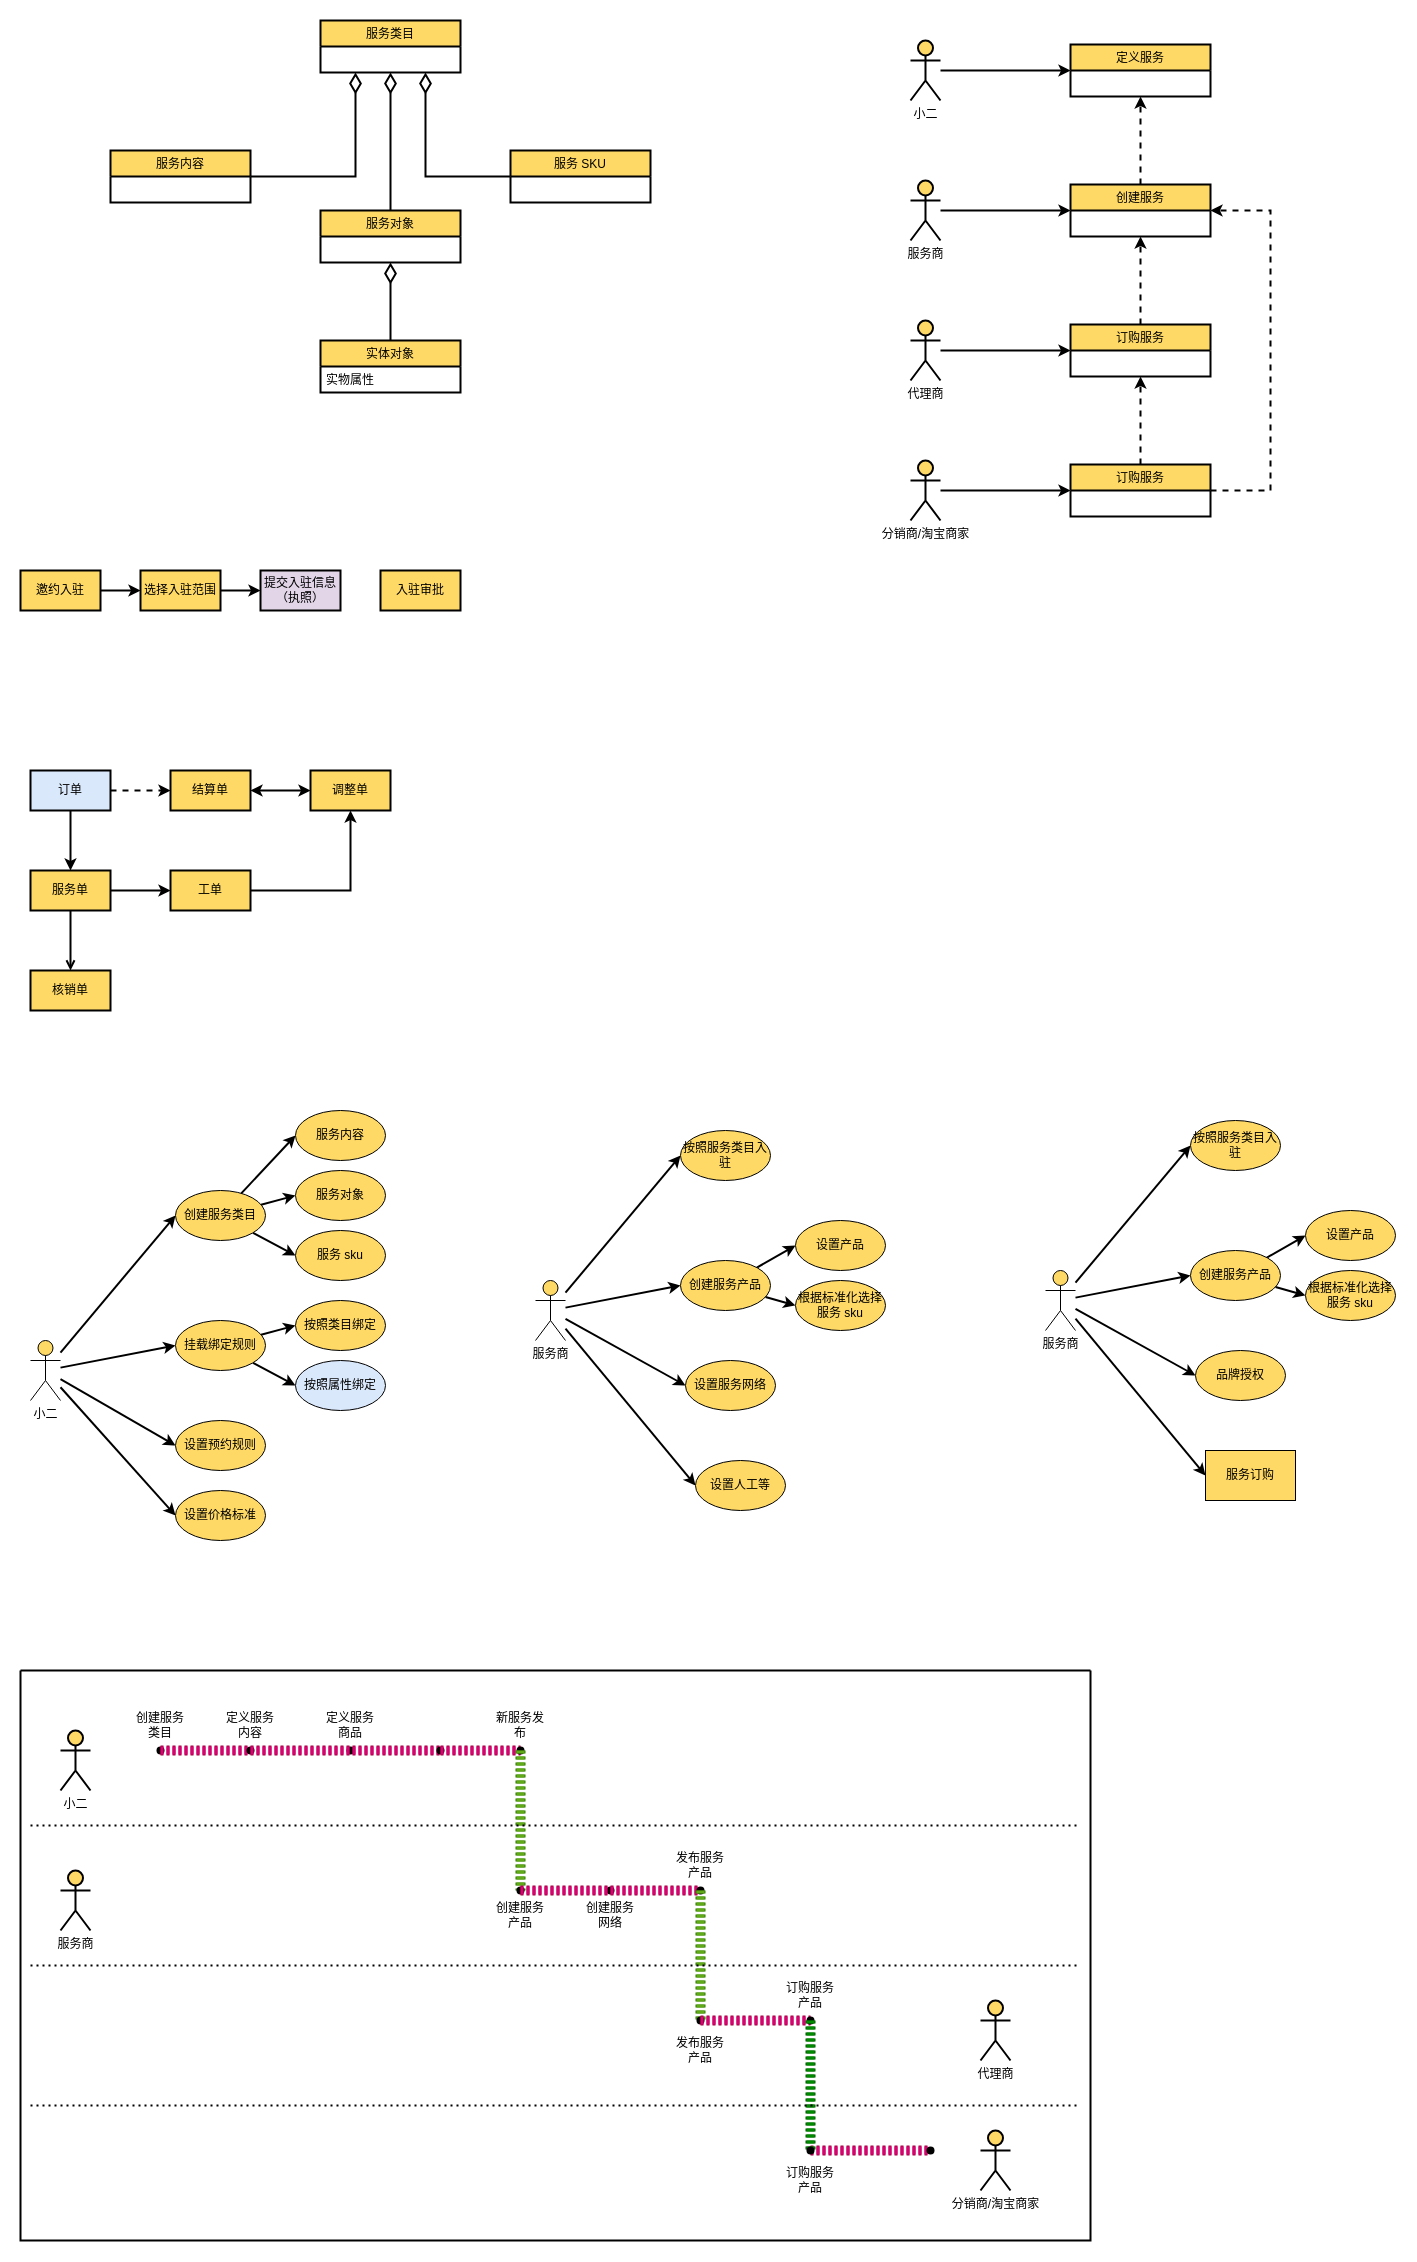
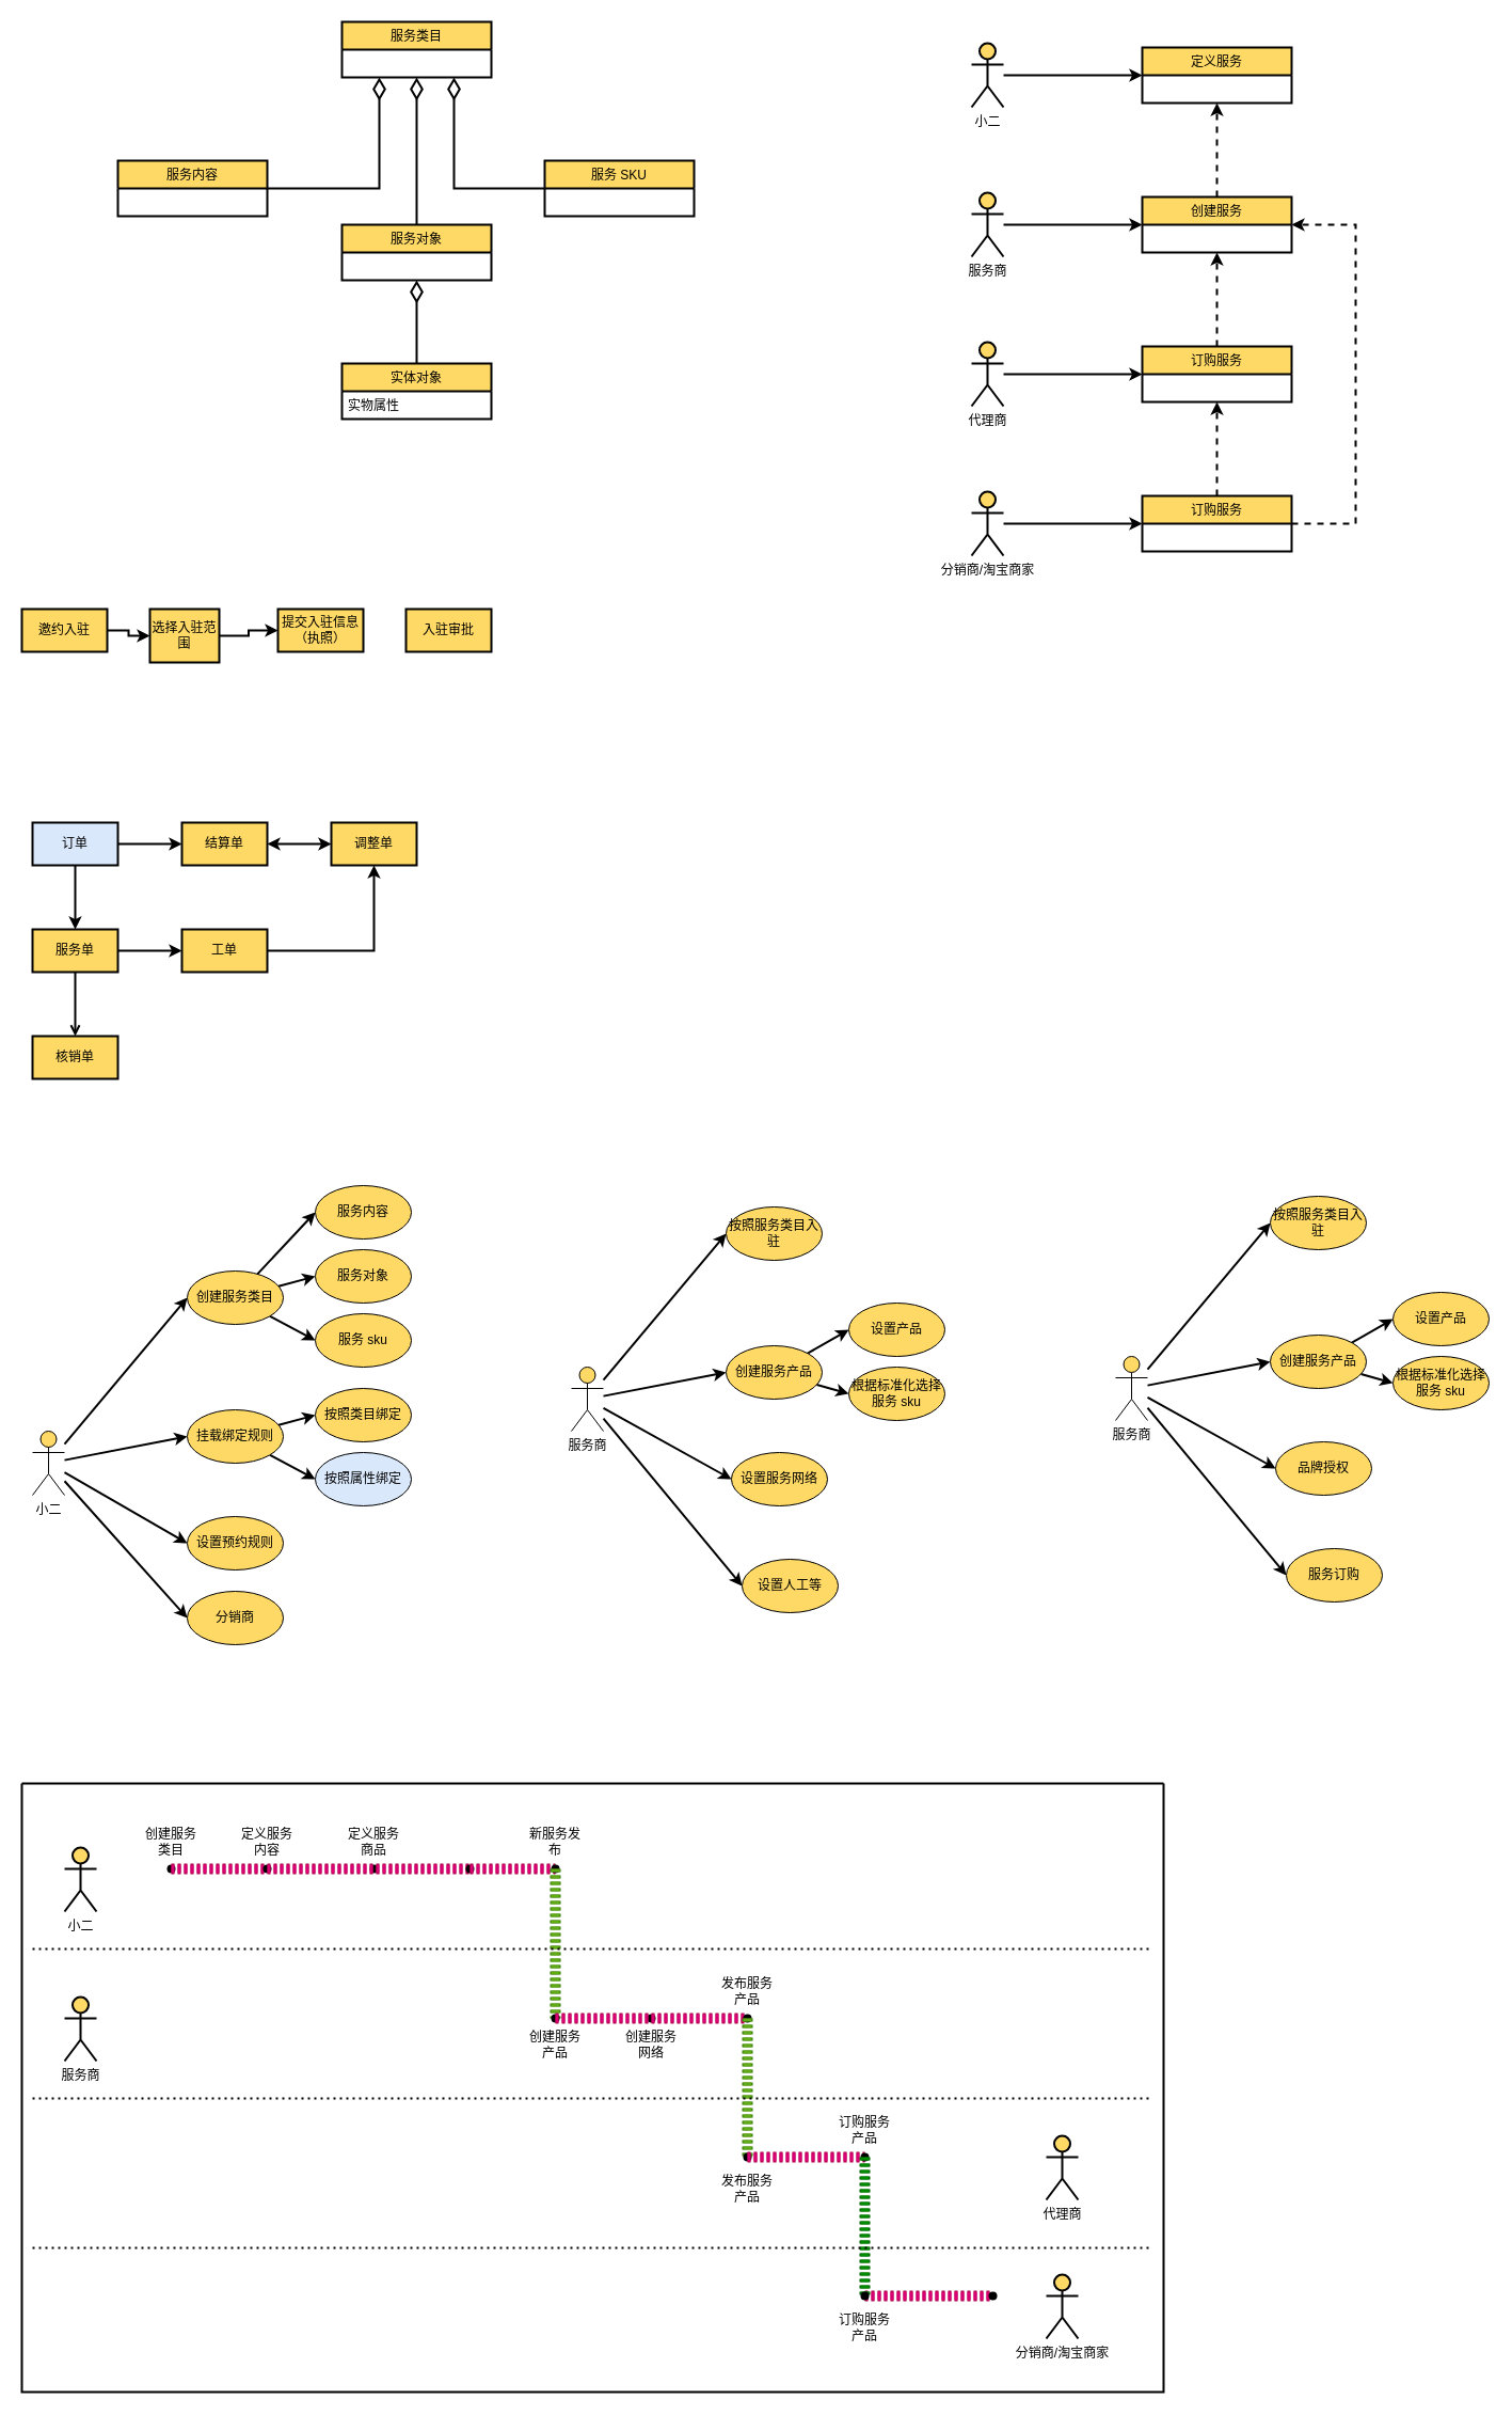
- <mxCell id="15" value="选择入驻范围" style="rounded=0;whiteSpace=wrap;html=1;strokeWidth=2;fillColor=#FFD966;" parent="1" vertex="1"><mxGeometry x="140" y="570" width="80" height="40" as="geometry" /></mxCell>
+ <mxCell id="15" value="选择入驻范围" style="rounded=0;whiteSpace=wrap;html=1;strokeWidth=2;fillColor=#FFD966;" parent="1" vertex="1"><mxGeometry x="140" y="570" width="65" height="50" as="geometry" /></mxCell>
- <mxCell id="16" value="提交入驻信息&lt;br&gt;（执照）" style="rounded=0;whiteSpace=wrap;html=1;strokeWidth=2;fillColor=#e1d5e7;" parent="1" vertex="1"><mxGeometry x="260" y="570" width="80" height="40" as="geometry" /></mxCell>
+ <mxCell id="16" value="提交入驻信息&lt;br&gt;（执照）" style="rounded=0;whiteSpace=wrap;html=1;strokeWidth=2;fillColor=#FFD966;" parent="1" vertex="1"><mxGeometry x="260" y="570" width="80" height="40" as="geometry" /></mxCell>
- <mxCell id="24" style="edgeStyle=orthogonalEdgeStyle;rounded=0;orthogonalLoop=1;jettySize=auto;html=1;entryX=0;entryY=0.5;entryDx=0;entryDy=0;strokeWidth=2;dashed=1;" parent="1" source="25" target="28" edge="1"><mxGeometry relative="1" as="geometry" /></mxCell>
+ <mxCell id="24" style="edgeStyle=orthogonalEdgeStyle;rounded=0;orthogonalLoop=1;jettySize=auto;html=1;entryX=0;entryY=0.5;entryDx=0;entryDy=0;strokeWidth=2;" parent="1" source="25" target="28" edge="1"><mxGeometry relative="1" as="geometry" /></mxCell>
- <mxCell id="72" value="服务订购" style="whiteSpace=wrap;html=1;fillColor=#FFD966;rounded=0;" vertex="1" parent="1"><mxGeometry x="1205" y="1450" width="90" height="50" as="geometry" /></mxCell>
+ <mxCell id="72" value="服务订购" style="ellipse;whiteSpace=wrap;html=1;fillColor=#FFD966;" vertex="1" parent="1"><mxGeometry x="1205" y="1450" width="90" height="50" as="geometry" /></mxCell>
- <mxCell id="48" value="设置价格标准" style="ellipse;whiteSpace=wrap;html=1;fillColor=#FFD966;" parent="1" vertex="1"><mxGeometry x="175" y="1490" width="90" height="50" as="geometry" /></mxCell>
+ <mxCell id="48" value="分销商" style="ellipse;whiteSpace=wrap;html=1;fillColor=#FFD966;" parent="1" vertex="1"><mxGeometry x="175" y="1490" width="90" height="50" as="geometry" /></mxCell>
